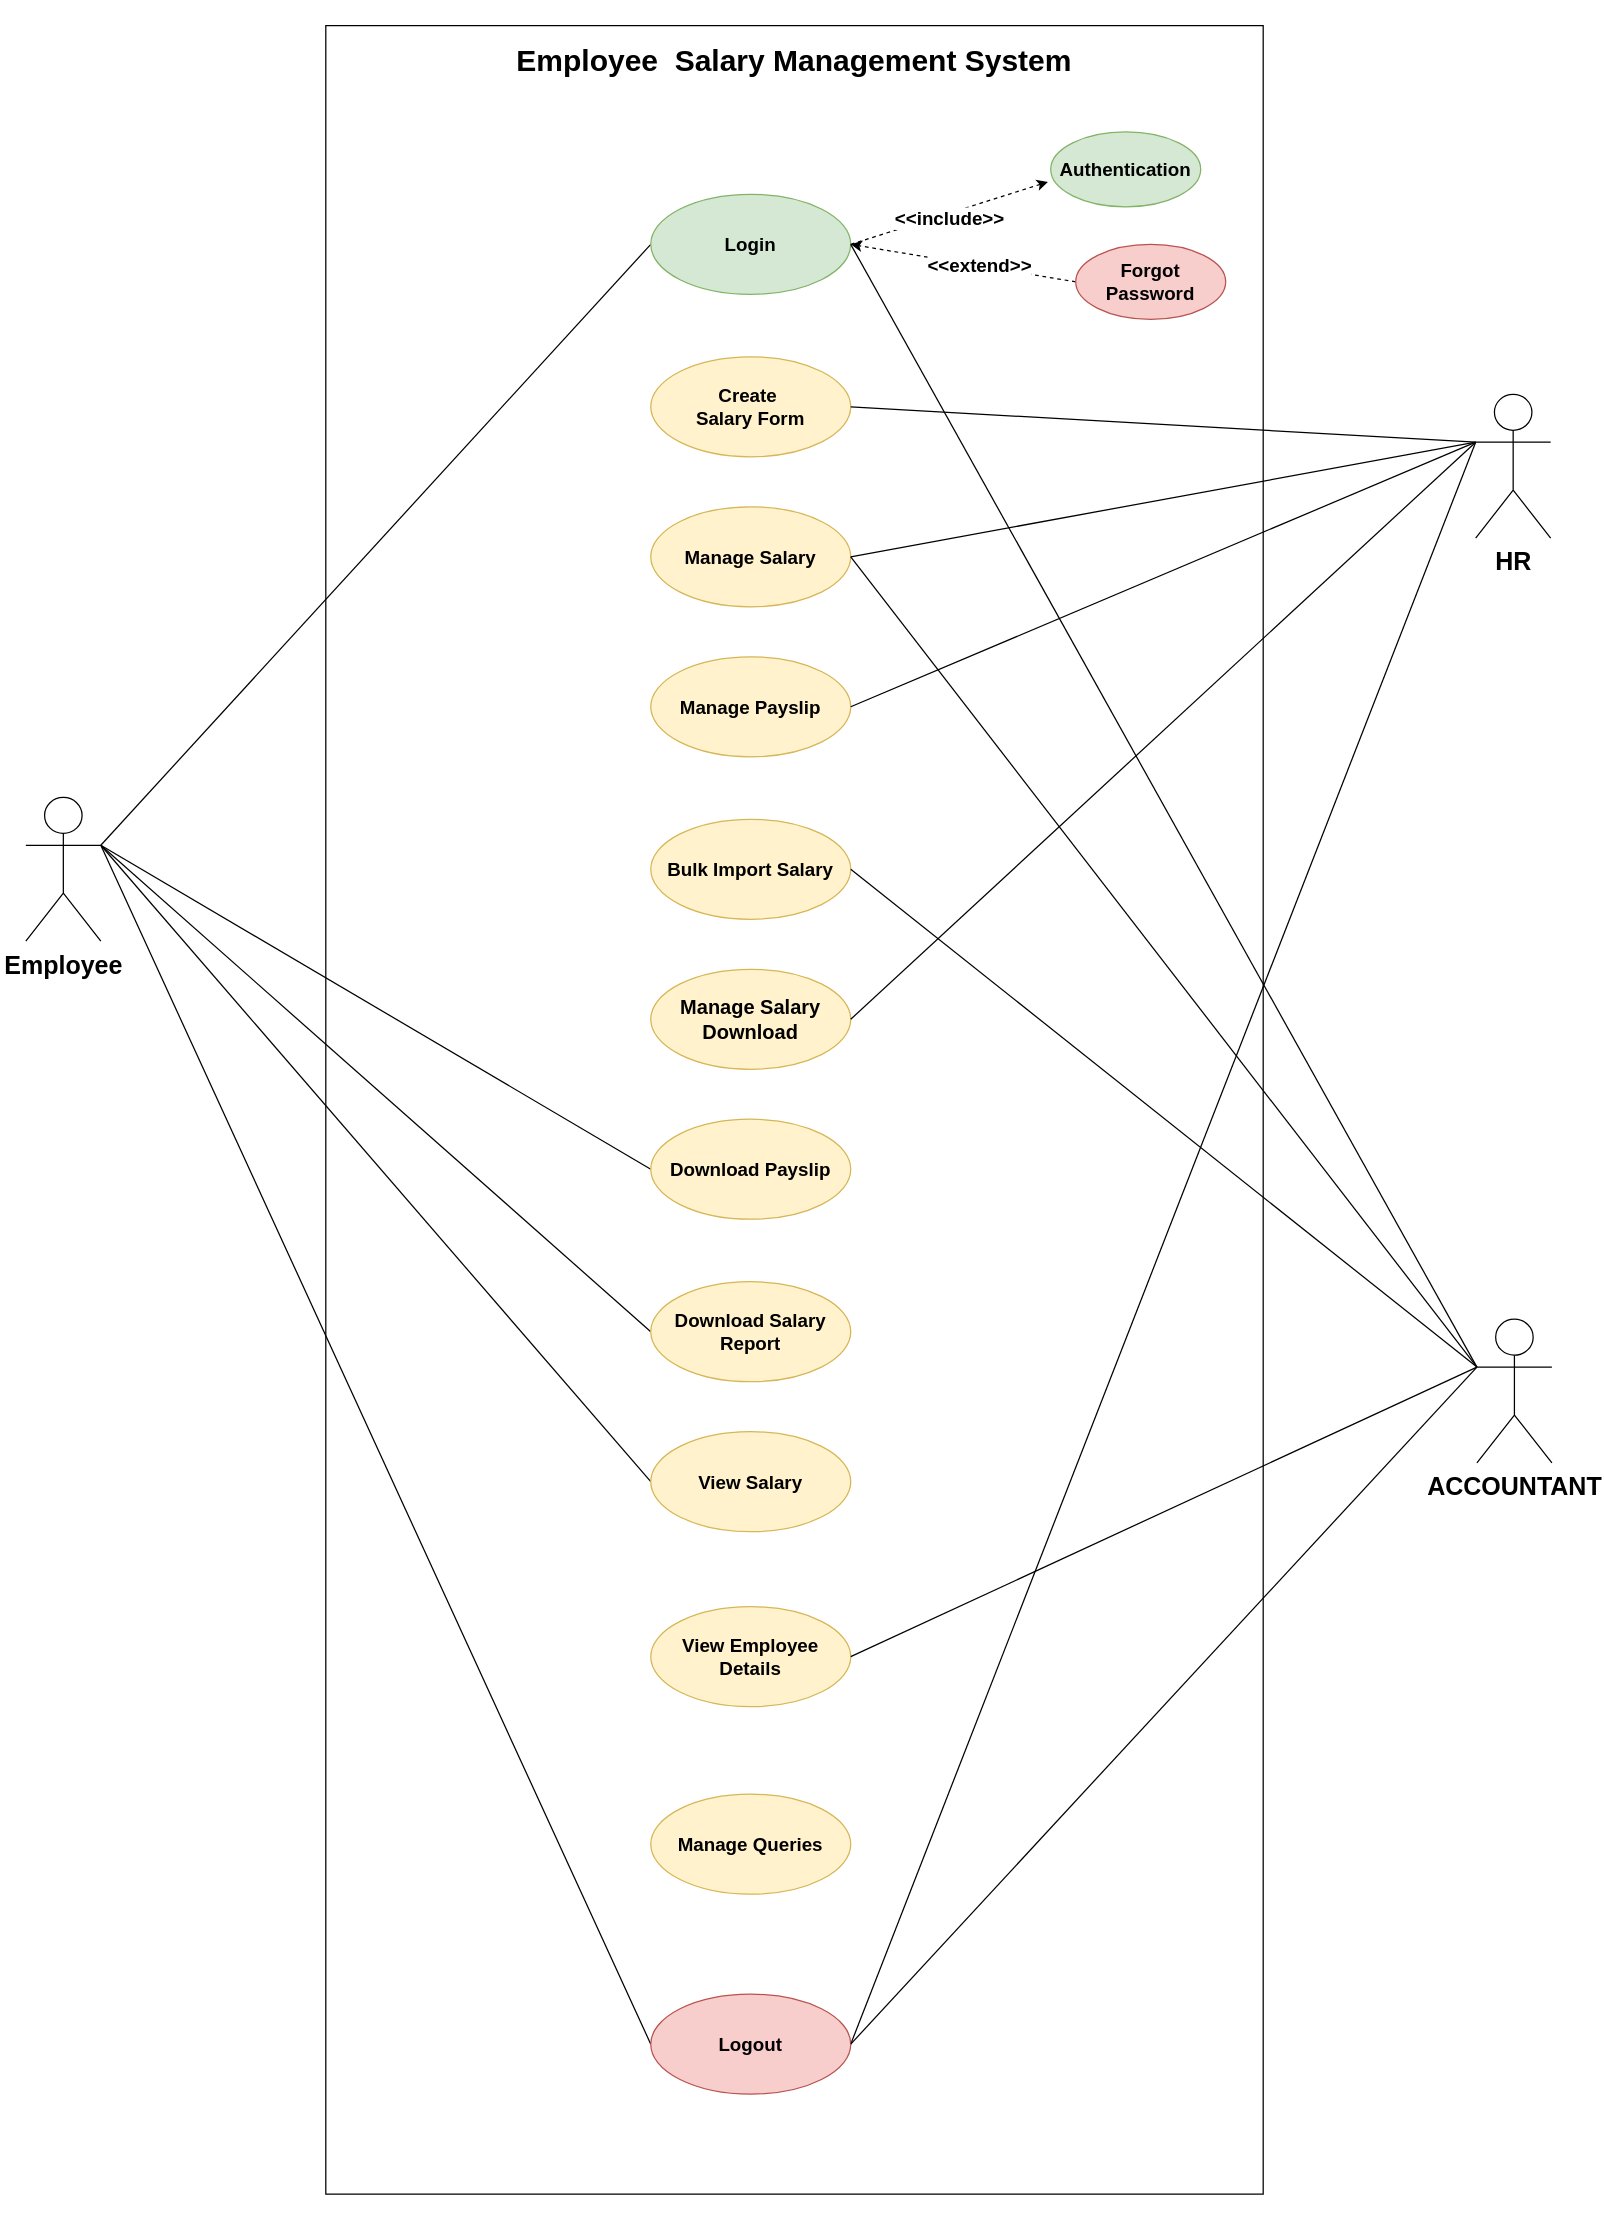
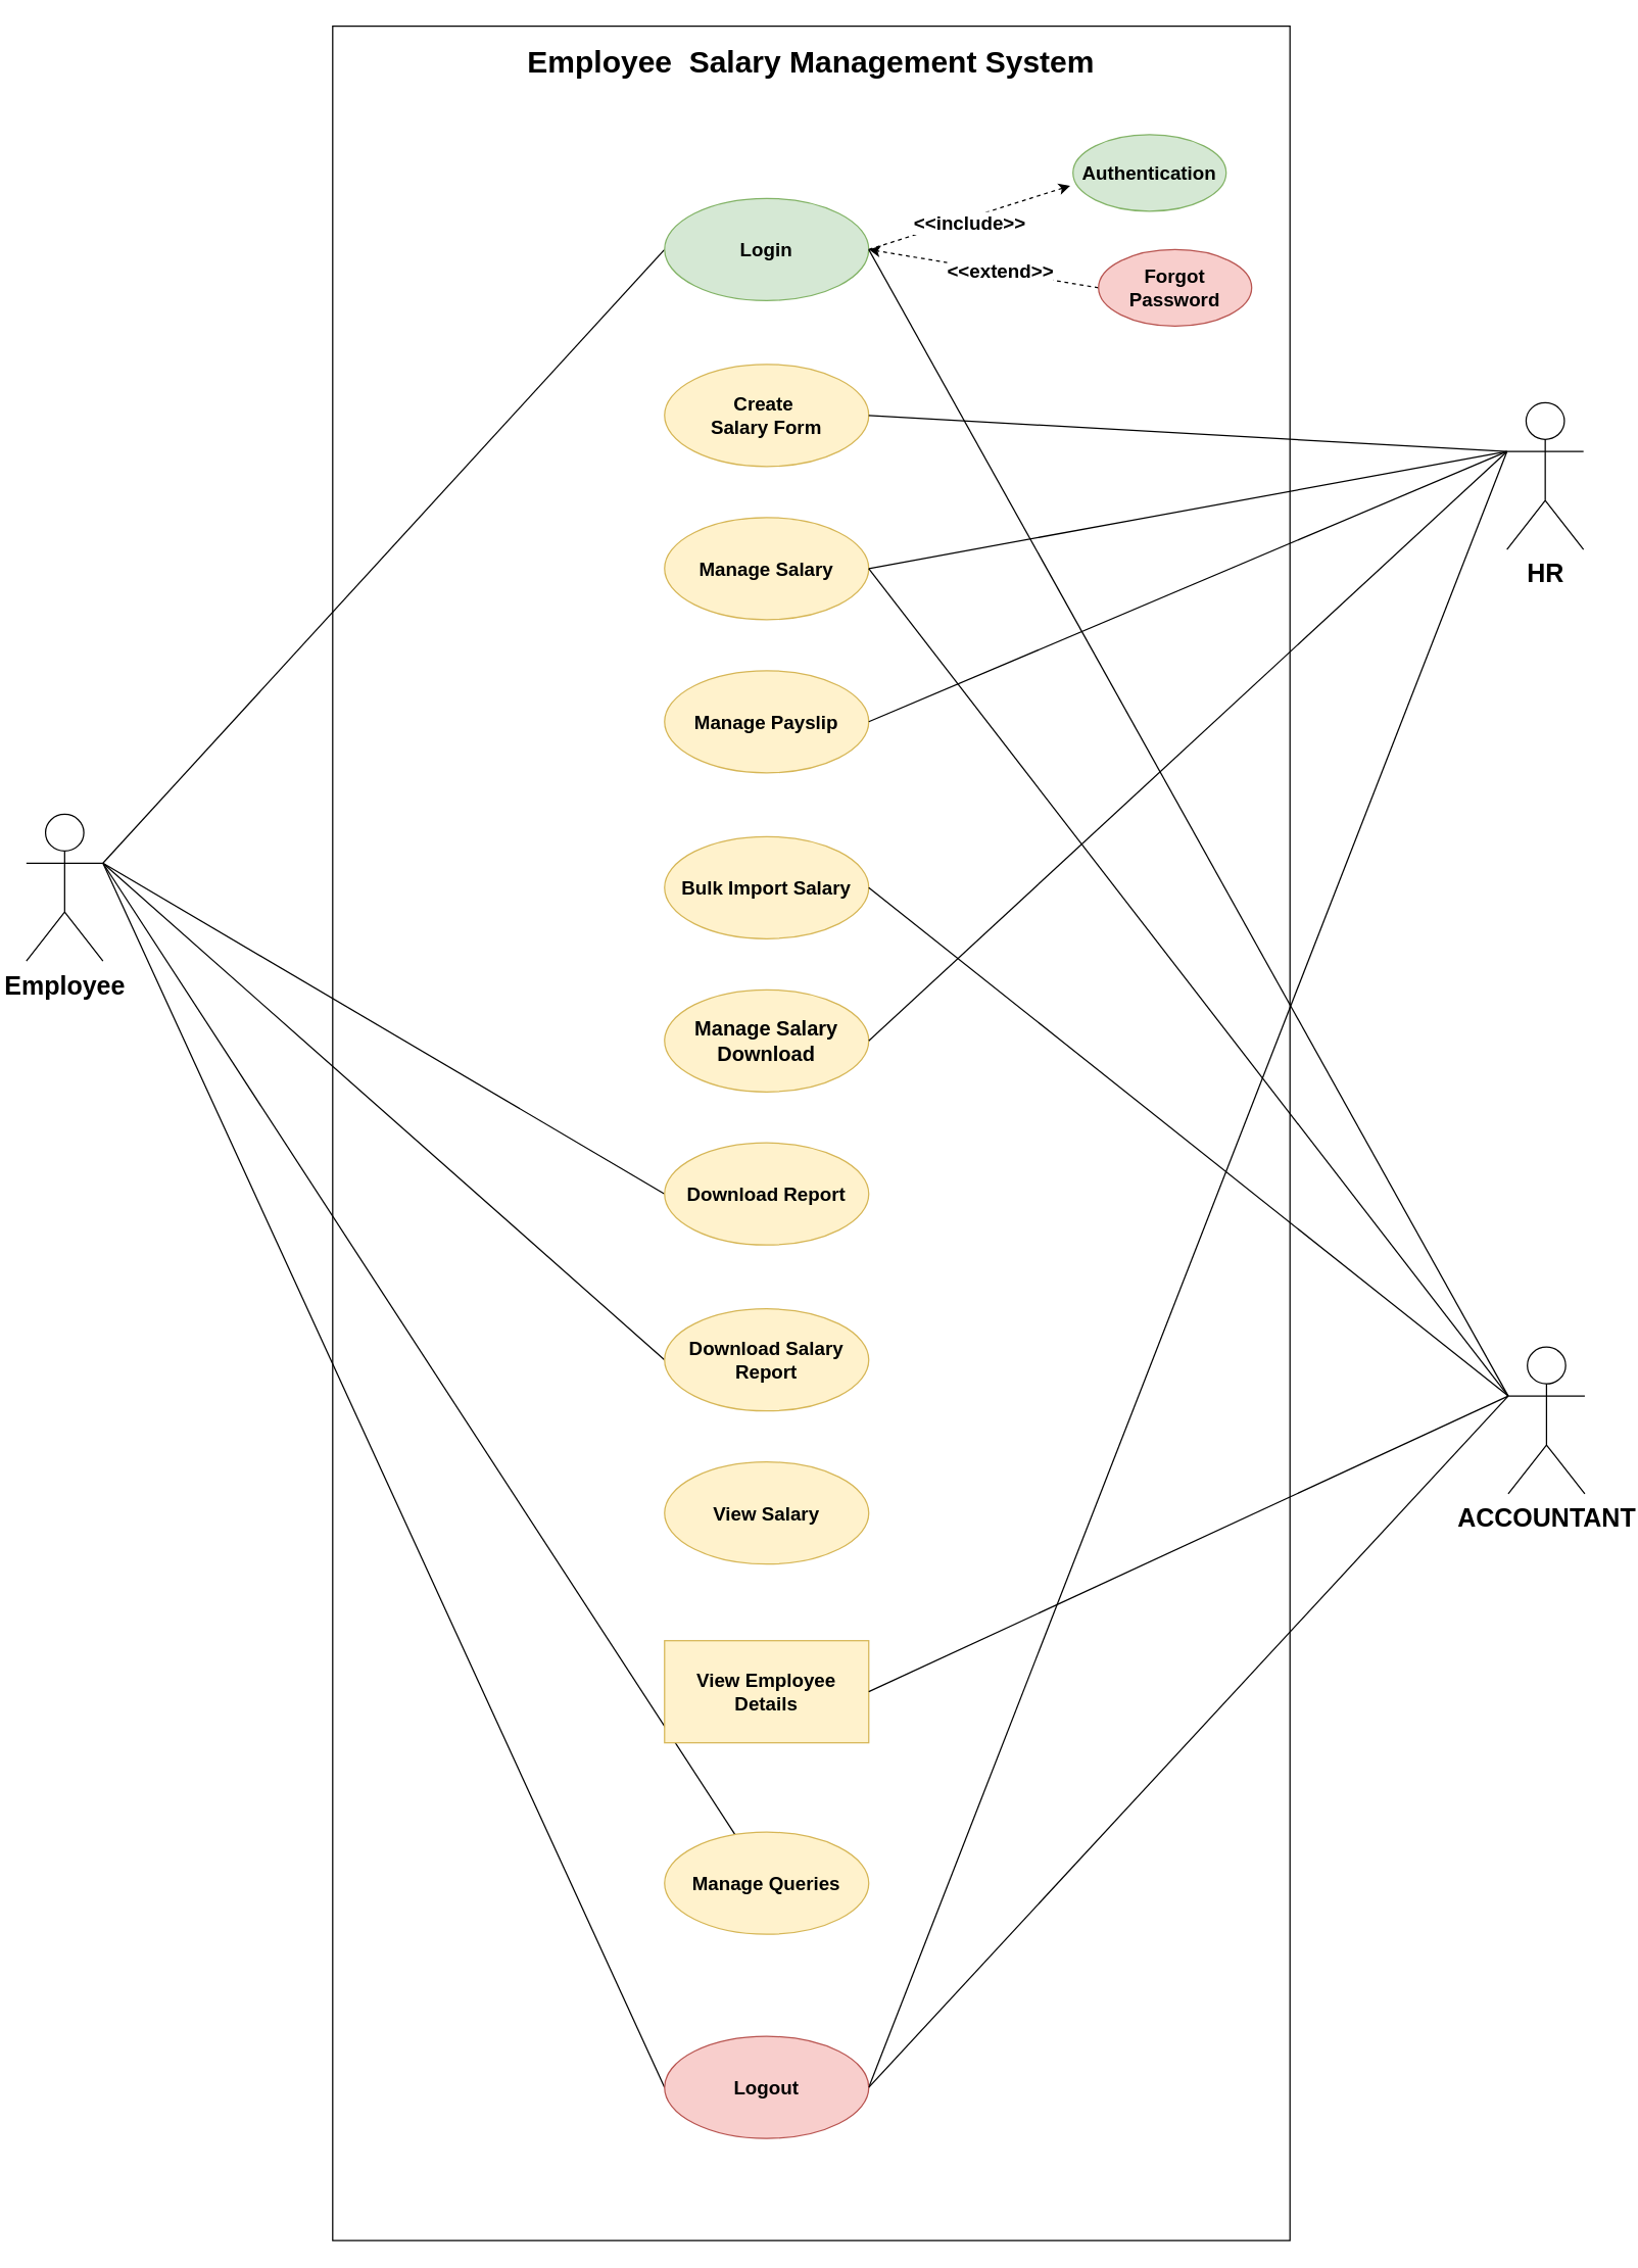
- <mxCell id="7" style="rounded=0;orthogonalLoop=1;jettySize=auto;html=1;exitX=1;exitY=0.333;exitDx=0;exitDy=0;exitPerimeter=0;entryX=0;entryY=0.5;entryDx=0;entryDy=0;endArrow=none;endFill=0;fontStyle=1;fontSize=15;" parent="1" source="9" target="18" edge="1"><mxGeometry relative="1" as="geometry" /></mxCell>
+ <mxCell id="7" style="rounded=0;orthogonalLoop=1;jettySize=auto;html=1;exitX=1;exitY=0.333;exitDx=0;exitDy=0;exitPerimeter=0;endArrow=none;endFill=0;fontStyle=1;fontSize=15;" parent="1" source="9" target="39" edge="1"><mxGeometry relative="1" as="geometry" /></mxCell>
- <mxCell id="16" value="Download Payslip" style="ellipse;whiteSpace=wrap;html=1;fontStyle=1;fontSize=15;fillColor=#fff2cc;strokeColor=#d6b656;" parent="1" vertex="1"><mxGeometry x="520" y="895" width="160" height="80" as="geometry" /></mxCell>
+ <mxCell id="16" value="Download Report" style="ellipse;whiteSpace=wrap;html=1;fontStyle=1;fontSize=15;fillColor=#fff2cc;strokeColor=#d6b656;" parent="1" vertex="1"><mxGeometry x="520" y="895" width="160" height="80" as="geometry" /></mxCell>
- <mxCell id="37" value="View Employee Details" style="ellipse;whiteSpace=wrap;html=1;fontStyle=1;fontSize=15;fillColor=#fff2cc;strokeColor=#d6b656;" vertex="1" parent="1"><mxGeometry x="520" y="1285" width="160" height="80" as="geometry" /></mxCell>
+ <mxCell id="37" value="View Employee Details" style="whiteSpace=wrap;html=1;fontStyle=1;fontSize=15;fillColor=#fff2cc;strokeColor=#d6b656;rounded=0;" vertex="1" parent="1"><mxGeometry x="520" y="1285" width="160" height="80" as="geometry" /></mxCell>
